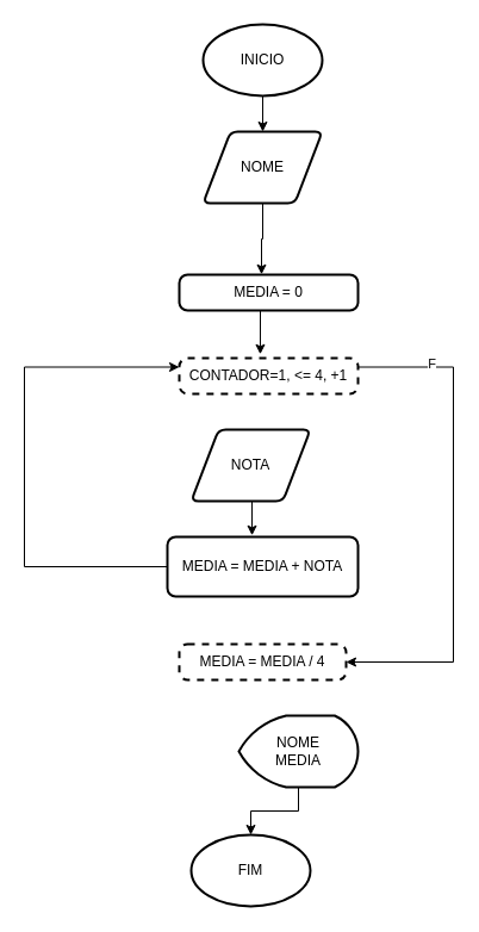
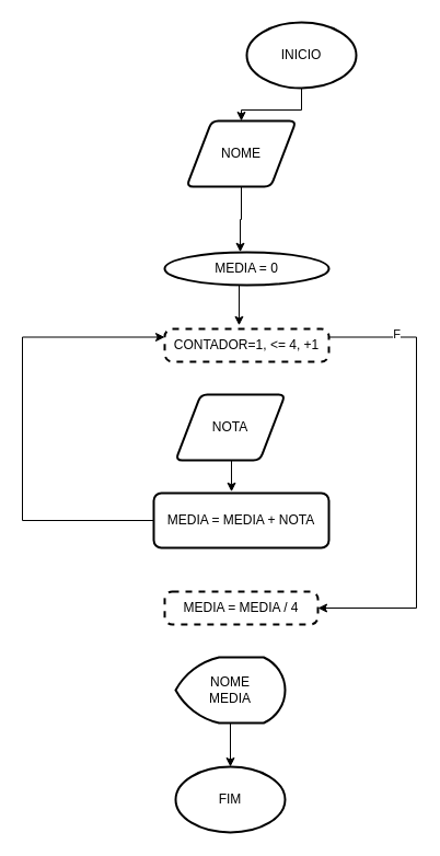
- <mxCell id="3" value="INICIO" style="strokeWidth=2;html=1;shape=mxgraph.flowchart.start_1;whiteSpace=wrap;" vertex="1" parent="1"><mxGeometry x="170" y="20" width="100" height="60" as="geometry" /></mxCell>
+ <mxCell id="3" value="INICIO" style="strokeWidth=2;html=1;shape=mxgraph.flowchart.start_1;whiteSpace=wrap;" vertex="1" parent="1"><mxGeometry x="225" y="20" width="100" height="60" as="geometry" /></mxCell>
- <mxCell id="6" value="MEDIA = 0" style="rounded=1;whiteSpace=wrap;html=1;absoluteArcSize=1;arcSize=14;strokeWidth=2;" vertex="1" parent="1"><mxGeometry x="150" y="230" width="150" height="30" as="geometry" /></mxCell>
+ <mxCell id="6" value="MEDIA = 0" style="ellipse;whiteSpace=wrap;html=1;absoluteArcSize=1;arcSize=14;strokeWidth=2;" vertex="1" parent="1"><mxGeometry x="150" y="230" width="150" height="30" as="geometry" /></mxCell>
- <mxCell id="17" value="NOME&lt;div&gt;MEDIA&lt;/div&gt;" style="strokeWidth=2;html=1;shape=mxgraph.flowchart.display;whiteSpace=wrap;" vertex="1" parent="1"><mxGeometry x="200" y="600" width="100" height="60" as="geometry" /></mxCell>
+ <mxCell id="17" value="NOME&lt;div&gt;MEDIA&lt;/div&gt;" style="strokeWidth=2;html=1;shape=mxgraph.flowchart.display;whiteSpace=wrap;" vertex="1" parent="1"><mxGeometry x="160" y="600" width="100" height="60" as="geometry" /></mxCell>
